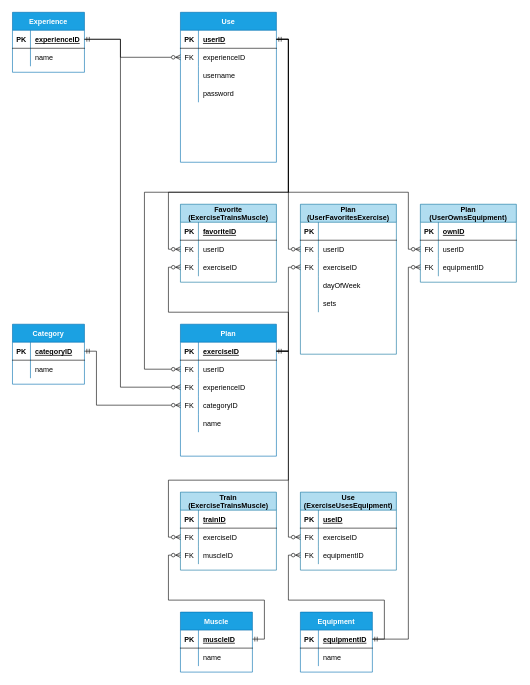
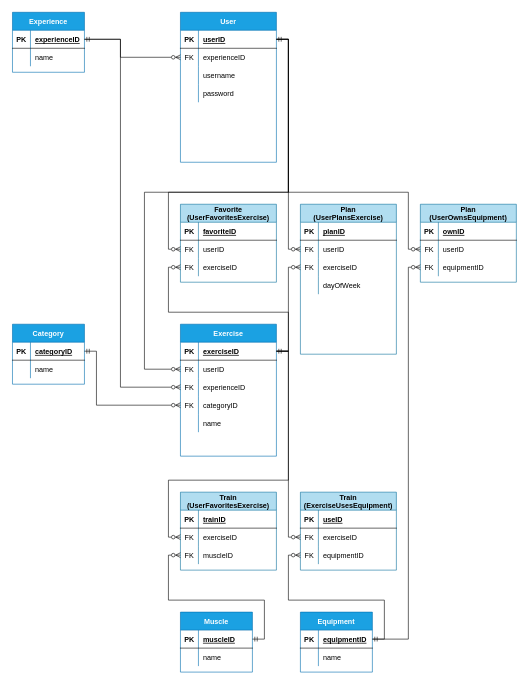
- <mxCell id="2" value="Use" style="shape=table;startSize=30;container=1;collapsible=1;childLayout=tableLayout;fixedRows=1;rowLines=0;fontStyle=1;align=center;resizeLast=1;fillColor=#1ba1e2;strokeColor=#006EAF;fontColor=#ffffff;" vertex="1" parent="1"><mxGeometry x="300.03" width="160" height="250" as="geometry" y="20" /></mxCell>
+ <mxCell id="2" value="User" style="shape=table;startSize=30;container=1;collapsible=1;childLayout=tableLayout;fixedRows=1;rowLines=0;fontStyle=1;align=center;resizeLast=1;fillColor=#1ba1e2;strokeColor=#006EAF;fontColor=#ffffff;" vertex="1" parent="1"><mxGeometry x="300.03" width="160" height="250" as="geometry" y="20" /></mxCell>
- <mxCell id="56" value="Favorite&#10;(ExerciseTrainsMuscle)" style="shape=table;startSize=30;container=1;collapsible=1;childLayout=tableLayout;fixedRows=1;rowLines=0;fontStyle=1;align=center;resizeLast=1;fillColor=#b1ddf0;strokeColor=#10739e;" vertex="1" parent="1"><mxGeometry x="300.03" y="340" width="160" height="130" as="geometry" /></mxCell>
+ <mxCell id="56" value="Favorite&#10;(UserFavoritesExercise)" style="shape=table;startSize=30;container=1;collapsible=1;childLayout=tableLayout;fixedRows=1;rowLines=0;fontStyle=1;align=center;resizeLast=1;fillColor=#b1ddf0;strokeColor=#10739e;" vertex="1" parent="1"><mxGeometry x="300.03" y="340" width="160" height="130" as="geometry" /></mxCell>
- <mxCell id="66" value="Plan&#10;(UserFavoritesExercise)" style="shape=table;startSize=30;container=1;collapsible=1;childLayout=tableLayout;fixedRows=1;rowLines=0;fontStyle=1;align=center;resizeLast=1;fillColor=#b1ddf0;strokeColor=#10739e;" vertex="1" parent="1"><mxGeometry x="500.03" y="340" width="160" height="250.0" as="geometry" /></mxCell>
+ <mxCell id="66" value="Plan&#10;(UserPlansExercise)" style="shape=table;startSize=30;container=1;collapsible=1;childLayout=tableLayout;fixedRows=1;rowLines=0;fontStyle=1;align=center;resizeLast=1;fillColor=#b1ddf0;strokeColor=#10739e;" vertex="1" parent="1"><mxGeometry x="500.03" y="340" width="160" height="250.0" as="geometry" /></mxCell>
+ <mxCell id="69" value="planID" style="shape=partialRectangle;overflow=hidden;connectable=0;fillColor=none;top=0;left=0;bottom=0;right=0;align=left;spacingLeft=6;fontStyle=5;" vertex="1" parent="67"><mxGeometry x="30" width="130" height="30" as="geometry"><mxRectangle width="130" height="30" as="alternateBounds" /></mxGeometry></mxCell>
- <mxCell id="81" value="sets" style="shape=partialRectangle;overflow=hidden;connectable=0;fillColor=none;top=0;left=0;bottom=0;right=0;align=left;spacingLeft=6;" vertex="1" parent="79"><mxGeometry x="30" width="130" height="30" as="geometry"><mxRectangle width="130" height="30" as="alternateBounds" /></mxGeometry></mxCell>
- <mxCell id="28" value="Plan" style="shape=table;startSize=30;container=1;collapsible=1;childLayout=tableLayout;fixedRows=1;rowLines=0;fontStyle=1;align=center;resizeLast=1;fillColor=#1ba1e2;fontColor=#ffffff;strokeColor=#006EAF;" vertex="1" parent="1"><mxGeometry x="300.03" y="540" width="160" height="220" as="geometry" /></mxCell>
+ <mxCell id="28" value="Exercise" style="shape=table;startSize=30;container=1;collapsible=1;childLayout=tableLayout;fixedRows=1;rowLines=0;fontStyle=1;align=center;resizeLast=1;fillColor=#1ba1e2;fontColor=#ffffff;strokeColor=#006EAF;" vertex="1" parent="1"><mxGeometry x="300.03" y="540" width="160" height="220" as="geometry" /></mxCell>
- <mxCell id="103" value="Train&#10;(ExerciseTrainsMuscle)" style="shape=table;startSize=30;container=1;collapsible=1;childLayout=tableLayout;fixedRows=1;rowLines=0;fontStyle=1;align=center;resizeLast=1;fillColor=#b1ddf0;strokeColor=#10739e;" vertex="1" parent="1"><mxGeometry x="300.03" y="820" width="160" height="130" as="geometry" /></mxCell>
+ <mxCell id="103" value="Train&#10;(UserFavoritesExercise)" style="shape=table;startSize=30;container=1;collapsible=1;childLayout=tableLayout;fixedRows=1;rowLines=0;fontStyle=1;align=center;resizeLast=1;fillColor=#b1ddf0;strokeColor=#10739e;" vertex="1" parent="1"><mxGeometry x="300.03" y="820" width="160" height="130" as="geometry" /></mxCell>
- <mxCell id="86" value="Use&#10;(ExerciseUsesEquipment)" style="shape=table;startSize=30;container=1;collapsible=1;childLayout=tableLayout;fixedRows=1;rowLines=0;fontStyle=1;align=center;resizeLast=1;fillColor=#b1ddf0;strokeColor=#10739e;" vertex="1" parent="1"><mxGeometry x="500.03" y="820" width="160" height="130" as="geometry" /></mxCell>
+ <mxCell id="86" value="Train&#10;(ExerciseUsesEquipment)" style="shape=table;startSize=30;container=1;collapsible=1;childLayout=tableLayout;fixedRows=1;rowLines=0;fontStyle=1;align=center;resizeLast=1;fillColor=#b1ddf0;strokeColor=#10739e;" vertex="1" parent="1"><mxGeometry x="500.03" y="820" width="160" height="130" as="geometry" /></mxCell>
